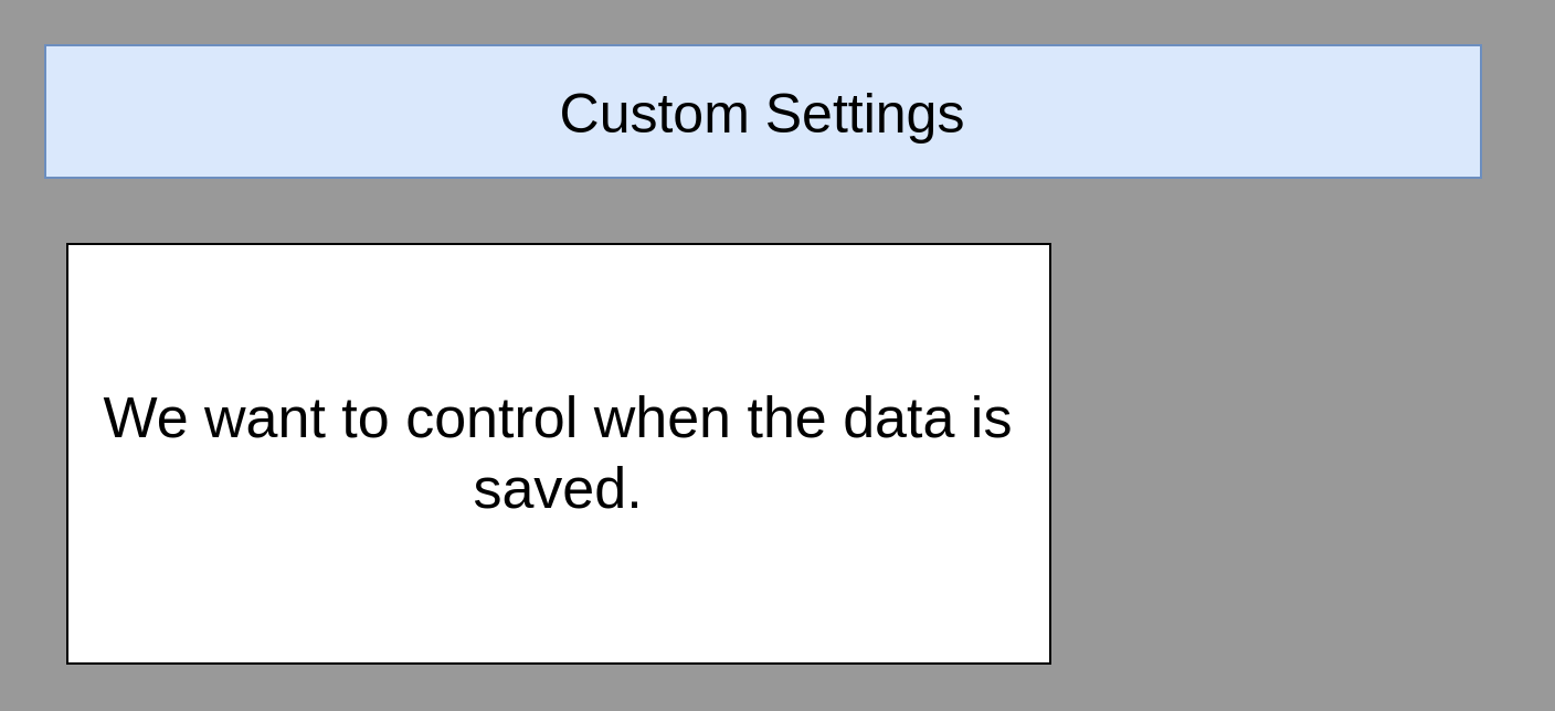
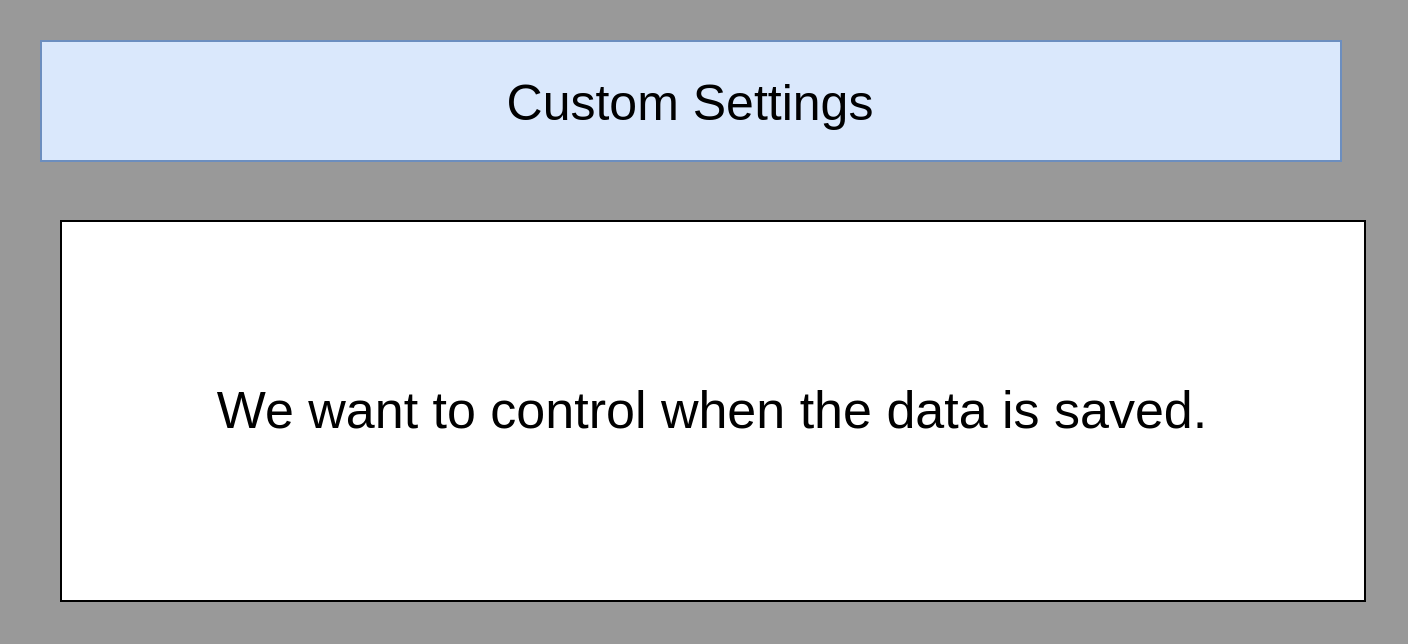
- <mxCell id="3" value="We want to control when the data is saved." style="rounded=0;whiteSpace=wrap;html=1;fontSize=26;" vertex="1" parent="1"><mxGeometry x="30" y="110" width="445" height="190" as="geometry" /></mxCell>
+ <mxCell id="3" value="We want to control when the data is saved." style="rounded=0;whiteSpace=wrap;html=1;fontSize=26;" vertex="1" parent="1"><mxGeometry x="30" y="110" width="652" height="190" as="geometry" /></mxCell>
